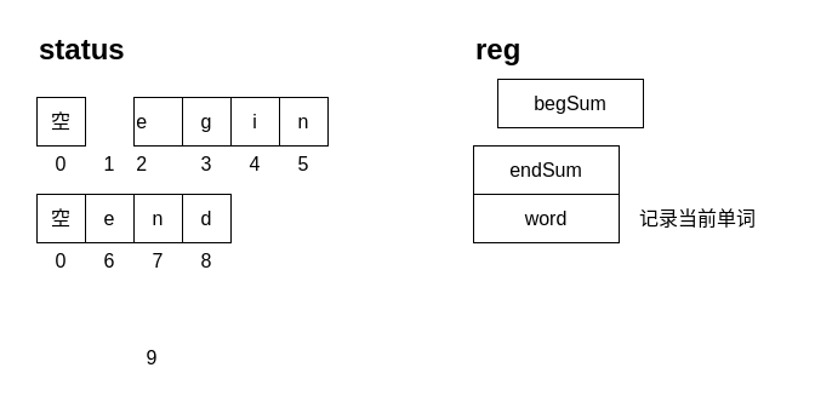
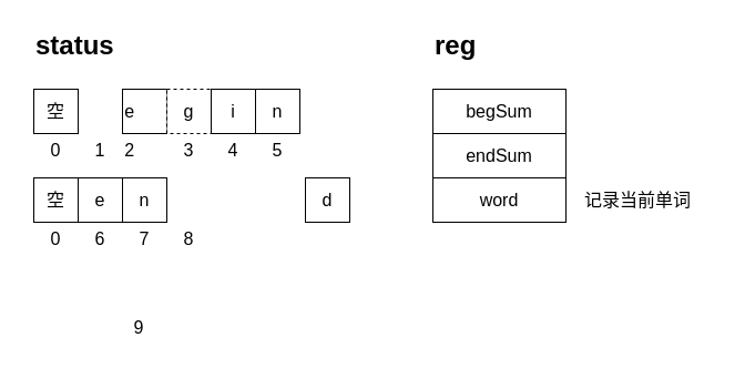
- <mxCell id="24" value="begSum" style="rounded=0;whiteSpace=wrap;html=1;fontSize=16;" vertex="1" parent="1"><mxGeometry x="410" y="65" width="120" height="40" as="geometry" /></mxCell>
+ <mxCell id="24" value="begSum" style="rounded=0;whiteSpace=wrap;html=1;fontSize=16;" vertex="1" parent="1"><mxGeometry x="390" y="80" width="120" height="40" as="geometry" /></mxCell>
- <mxCell id="3" value="g" style="whiteSpace=wrap;html=1;aspect=fixed;fontSize=16;" vertex="1" parent="1"><mxGeometry x="150" y="80" width="40" height="40" as="geometry" /></mxCell>
+ <mxCell id="3" value="g" style="whiteSpace=wrap;html=1;aspect=fixed;fontSize=16;dashed=1;" vertex="1" parent="1"><mxGeometry x="150" y="80" width="40" height="40" as="geometry" /></mxCell>
- <mxCell id="9" value="d" style="whiteSpace=wrap;html=1;aspect=fixed;fontSize=16;" vertex="1" parent="1"><mxGeometry x="150" y="160" width="40" height="40" as="geometry" /></mxCell>
+ <mxCell id="9" value="d" style="whiteSpace=wrap;html=1;aspect=fixed;fontSize=16;" vertex="1" parent="1"><mxGeometry x="275" y="160" width="40" height="40" as="geometry" /></mxCell>
